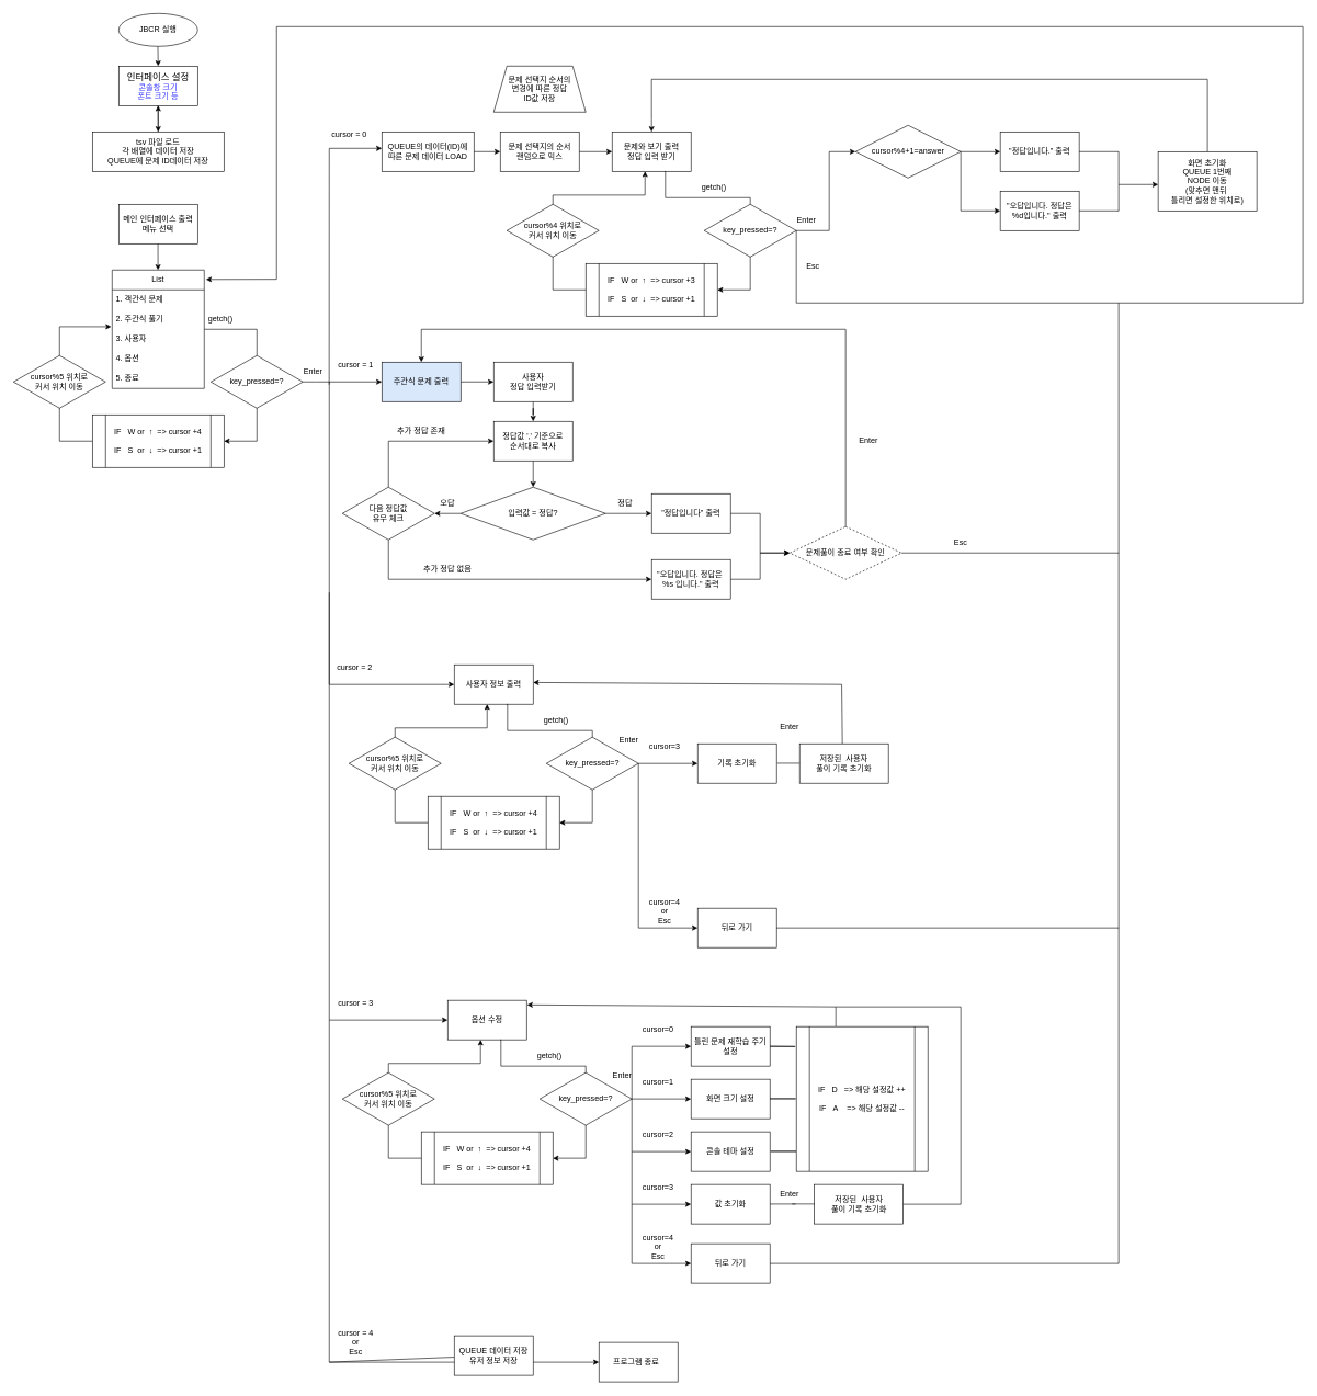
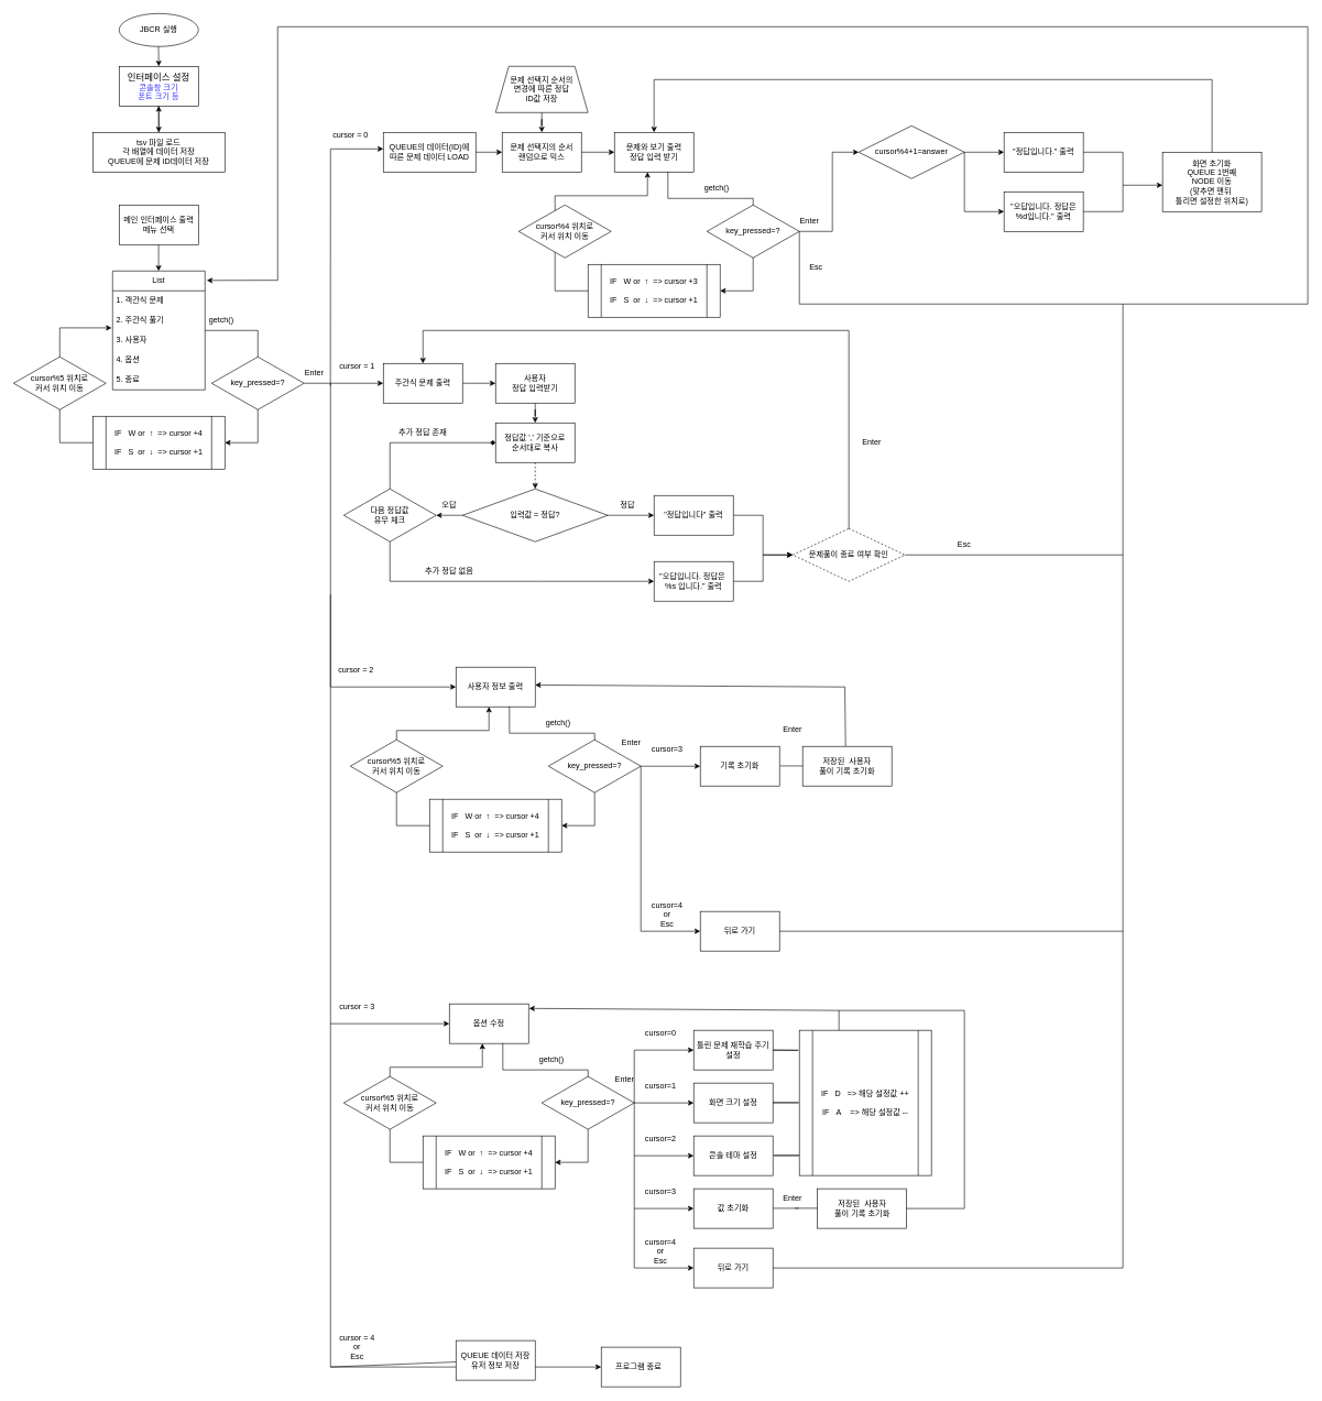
+ <mxCell id="39" value="" style="edgeStyle=orthogonalEdgeStyle;rounded=0;orthogonalLoop=1;jettySize=auto;html=1;" parent="1" source="40" target="30" edge="1"><mxGeometry relative="1" as="geometry" /></mxCell>
- <mxCell id="37" value="cursor%4 위치로&lt;br&gt;커서 위치 이동" style="rhombus;whiteSpace=wrap;html=1;" parent="1" vertex="1"><mxGeometry x="770" y="310" width="140" height="80" as="geometry" /></mxCell>
+ <mxCell id="37" value="cursor%4 위치로&lt;br&gt;커서 위치 이동" style="rhombus;whiteSpace=wrap;html=1;" parent="1" vertex="1"><mxGeometry x="785" y="310" width="140" height="80" as="geometry" /></mxCell>
- <mxCell id="54" value="주관식 문제 출력" style="rounded=0;whiteSpace=wrap;html=1;fillColor=#dae8fc;" parent="1" vertex="1"><mxGeometry x="580" y="550" width="120" height="60" as="geometry" /></mxCell>
+ <mxCell id="54" value="주관식 문제 출력" style="rounded=0;whiteSpace=wrap;html=1;" parent="1" vertex="1"><mxGeometry x="580" y="550" width="120" height="60" as="geometry" /></mxCell>
- <mxCell id="121" value="" style="endArrow=classic;html=1;rounded=0;entryX=0;entryY=0.5;entryDx=0;entryDy=0;startArrow=none;" parent="1" source="123" target="120" edge="1"><mxGeometry width="50" height="50" relative="1" as="geometry"><mxPoint x="590" y="740" as="sourcePoint" /><mxPoint x="640" y="690" as="targetPoint" /><Array as="points"><mxPoint x="590" y="670" /></Array></mxGeometry></mxCell>
+ <mxCell id="121" value="" style="endArrow=diamond;html=1;rounded=0;entryX=0;entryY=0.5;entryDx=0;entryDy=0;startArrow=none;" parent="1" source="123" target="120" edge="1"><mxGeometry width="50" height="50" relative="1" as="geometry"><mxPoint x="590" y="740" as="sourcePoint" /><mxPoint x="640" y="690" as="targetPoint" /><Array as="points"><mxPoint x="590" y="670" /></Array></mxGeometry></mxCell>
- <mxCell id="119" value="" style="edgeStyle=orthogonalEdgeStyle;rounded=0;orthogonalLoop=1;jettySize=auto;html=1;" parent="1" source="120" target="117" edge="1"><mxGeometry relative="1" as="geometry" /></mxCell>
+ <mxCell id="119" value="" style="edgeStyle=orthogonalEdgeStyle;rounded=0;orthogonalLoop=1;jettySize=auto;html=1;dashed=1;" parent="1" source="120" target="117" edge="1"><mxGeometry relative="1" as="geometry" /></mxCell>
